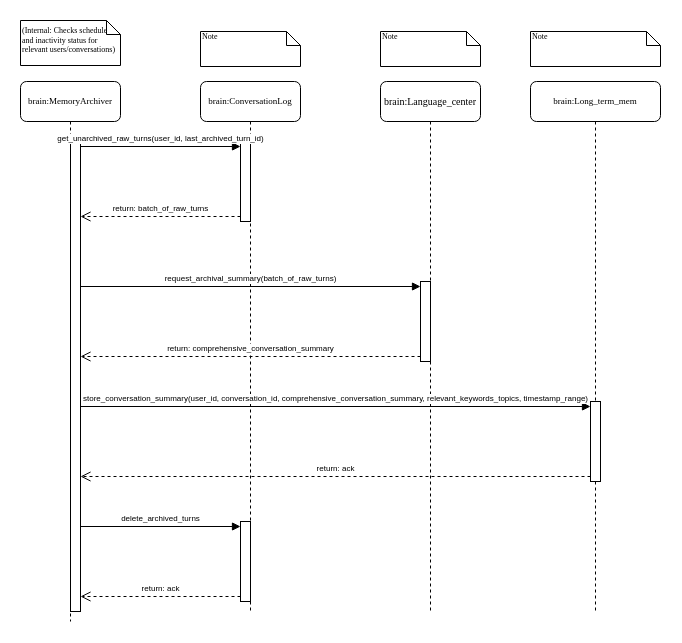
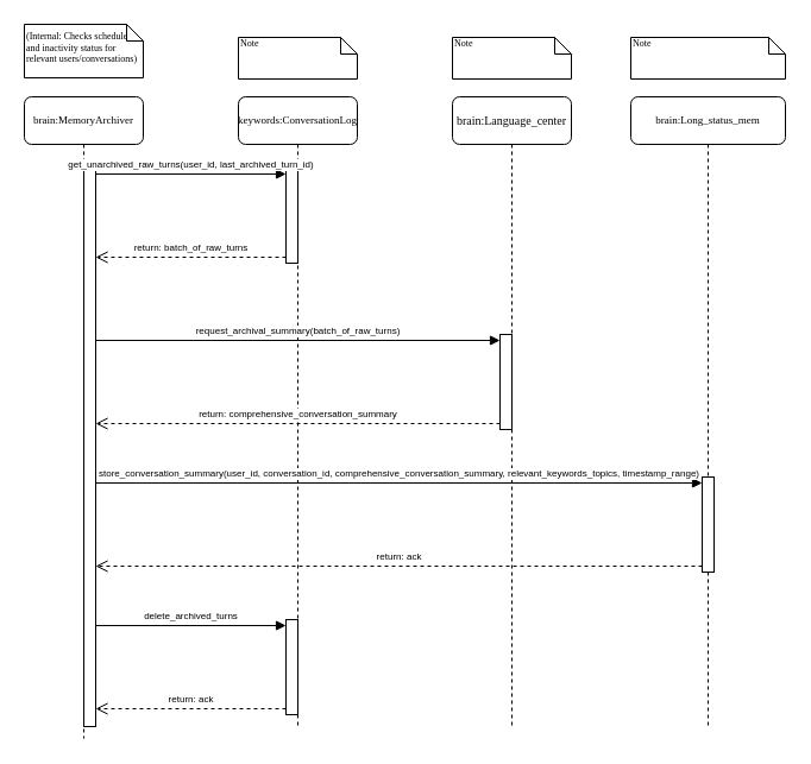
- <mxCell id="4" value="brain:ConversationLog" style="shape=umlLifeline;perimeter=lifelinePerimeter;whiteSpace=wrap;html=1;container=1;collapsible=0;recursiveResize=0;outlineConnect=0;rounded=1;shadow=0;comic=0;labelBackgroundColor=none;strokeWidth=1;fontFamily=Verdana;fontSize=9;align=center;" parent="1" vertex="1"><mxGeometry x="200" y="81" width="100" height="530" as="geometry" /></mxCell>
+ <mxCell id="4" value="keywords:ConversationLog" style="shape=umlLifeline;perimeter=lifelinePerimeter;whiteSpace=wrap;html=1;container=1;collapsible=0;recursiveResize=0;outlineConnect=0;rounded=1;shadow=0;comic=0;labelBackgroundColor=none;strokeWidth=1;fontFamily=Verdana;fontSize=9;align=center;" parent="1" vertex="1"><mxGeometry x="200" y="81" width="100" height="530" as="geometry" /></mxCell>
- <mxCell id="7" value="brain:Long_term_mem" style="shape=umlLifeline;perimeter=lifelinePerimeter;whiteSpace=wrap;html=1;container=1;collapsible=0;recursiveResize=0;outlineConnect=0;rounded=1;shadow=0;comic=0;labelBackgroundColor=none;strokeWidth=1;fontFamily=Verdana;fontSize=9;align=center;" parent="1" vertex="1"><mxGeometry x="530" y="81" width="130" height="530" as="geometry" /></mxCell>
+ <mxCell id="7" value="brain:Long_status_mem" style="shape=umlLifeline;perimeter=lifelinePerimeter;whiteSpace=wrap;html=1;container=1;collapsible=0;recursiveResize=0;outlineConnect=0;rounded=1;shadow=0;comic=0;labelBackgroundColor=none;strokeWidth=1;fontFamily=Verdana;fontSize=9;align=center;" parent="1" vertex="1"><mxGeometry x="530" y="81" width="130" height="530" as="geometry" /></mxCell>
